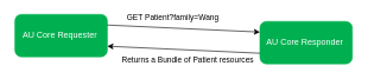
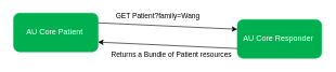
- <mxCell id="2" value="&lt;div&gt;AU Core Requester&amp;nbsp;&lt;/div&gt;" style="rounded=1;whiteSpace=wrap;html=1;fillColor=#00b050;strokeColor=#00b050;fontColor=#ffffff;labelBackgroundColor=none;" parent="1" vertex="1"><mxGeometry x="20" y="20" width="130" height="60" as="geometry" /></mxCell>
+ <mxCell id="2" value="&lt;div&gt;AU Core Patient&amp;nbsp;&lt;/div&gt;" style="rounded=1;whiteSpace=wrap;html=1;fillColor=#00b050;strokeColor=#00b050;fontColor=#ffffff;labelBackgroundColor=none;" parent="1" vertex="1"><mxGeometry x="20" y="20" width="130" height="60" as="geometry" /></mxCell>
